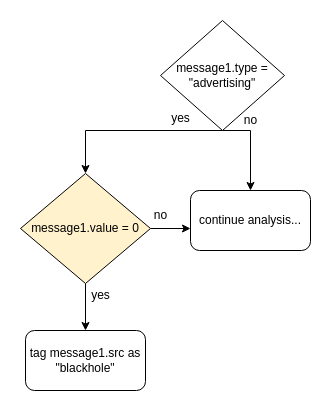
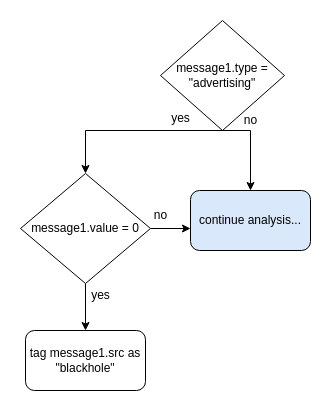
- <mxCell id="9" value="continue analysis..." style="rounded=1;whiteSpace=wrap;html=1;" vertex="1" parent="1"><mxGeometry x="190" y="190" width="120" height="60" as="geometry" /></mxCell>
+ <mxCell id="9" value="continue analysis..." style="rounded=1;whiteSpace=wrap;html=1;fillColor=#dae8fc;" vertex="1" parent="1"><mxGeometry x="190" y="190" width="120" height="60" as="geometry" /></mxCell>
- <mxCell id="4" value="message1.value = 0" style="rhombus;whiteSpace=wrap;html=1;fillColor=#fff2cc;" vertex="1" parent="1"><mxGeometry x="20" y="173" width="130" height="110" as="geometry" /></mxCell>
+ <mxCell id="4" value="message1.value = 0" style="rhombus;whiteSpace=wrap;html=1;" vertex="1" parent="1"><mxGeometry x="20" y="173" width="130" height="110" as="geometry" /></mxCell>
